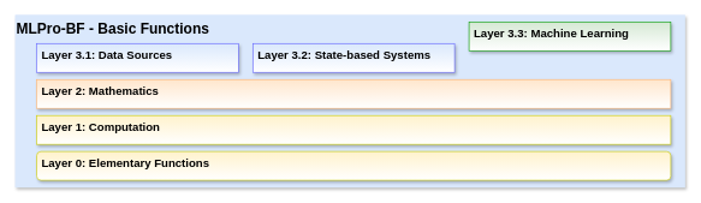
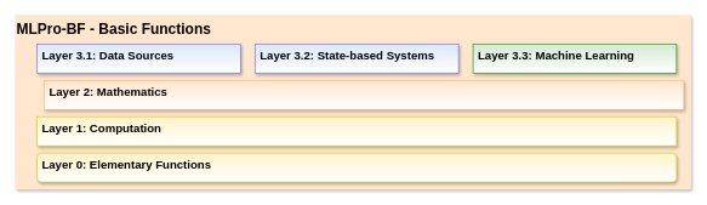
- <mxCell id="2" value="&lt;font style=&quot;font-size: 20px;&quot;&gt;MLPro-BF - Basic Functions&lt;/font&gt;" style="rounded=0;whiteSpace=wrap;html=1;align=left;verticalAlign=top;fontStyle=1;fillColor=#dae8fc;strokeColor=none;shadow=1;" vertex="1" parent="1"><mxGeometry x="20" y="20" width="930" height="240" as="geometry" /></mxCell>
+ <mxCell id="2" value="&lt;font style=&quot;font-size: 20px;&quot;&gt;MLPro-BF - Basic Functions&lt;/font&gt;" style="rounded=0;whiteSpace=wrap;html=1;align=left;verticalAlign=top;fontStyle=1;fillColor=#ffe6cc;strokeColor=none;shadow=1;" vertex="1" parent="1"><mxGeometry x="20" y="20" width="930" height="240" as="geometry" /></mxCell>
- <mxCell id="8" value="Layer 3.3: Machine Learning" style="rounded=0;whiteSpace=wrap;html=1;shadow=1;glass=0;fontSize=16;align=left;labelPosition=center;verticalLabelPosition=middle;verticalAlign=top;spacingLeft=5;spacingRight=5;fontStyle=1;fillColor=#d5e8d4;strokeColor=#009900;strokeWidth=1;gradientColor=#FFFFFF;" parent="1" vertex="1"><mxGeometry x="650" y="30" width="280" height="40" as="geometry" /></mxCell>
+ <mxCell id="8" value="Layer 3.3: Machine Learning" style="rounded=0;whiteSpace=wrap;html=1;shadow=1;glass=0;fontSize=16;align=left;labelPosition=center;verticalLabelPosition=middle;verticalAlign=top;spacingLeft=5;spacingRight=5;fontStyle=1;fillColor=#d5e8d4;strokeColor=#009900;strokeWidth=1;gradientColor=#FFFFFF;" parent="1" vertex="1"><mxGeometry x="650" y="60" width="280" height="40" as="geometry" /></mxCell>
- <mxCell id="5" value="Layer 2: Mathematics" style="rounded=0;whiteSpace=wrap;html=1;shadow=1;glass=0;fontSize=16;align=left;labelPosition=center;verticalLabelPosition=middle;verticalAlign=top;spacingLeft=5;fontStyle=1;fillColor=#ffe6cc;strokeColor=#FFB570;strokeWidth=1;gradientColor=#FFFFFF;" parent="1" vertex="1"><mxGeometry x="50" y="110" width="880" height="40" as="geometry" /></mxCell>
+ <mxCell id="5" value="Layer 2: Mathematics" style="rounded=0;whiteSpace=wrap;html=1;shadow=1;glass=0;fontSize=16;align=left;labelPosition=center;verticalLabelPosition=middle;verticalAlign=top;spacingLeft=5;fontStyle=1;fillColor=#ffe6cc;strokeColor=#FFB570;strokeWidth=1;gradientColor=#FFFFFF;" parent="1" vertex="1"><mxGeometry x="60" y="110" width="880" height="40" as="geometry" /></mxCell>
